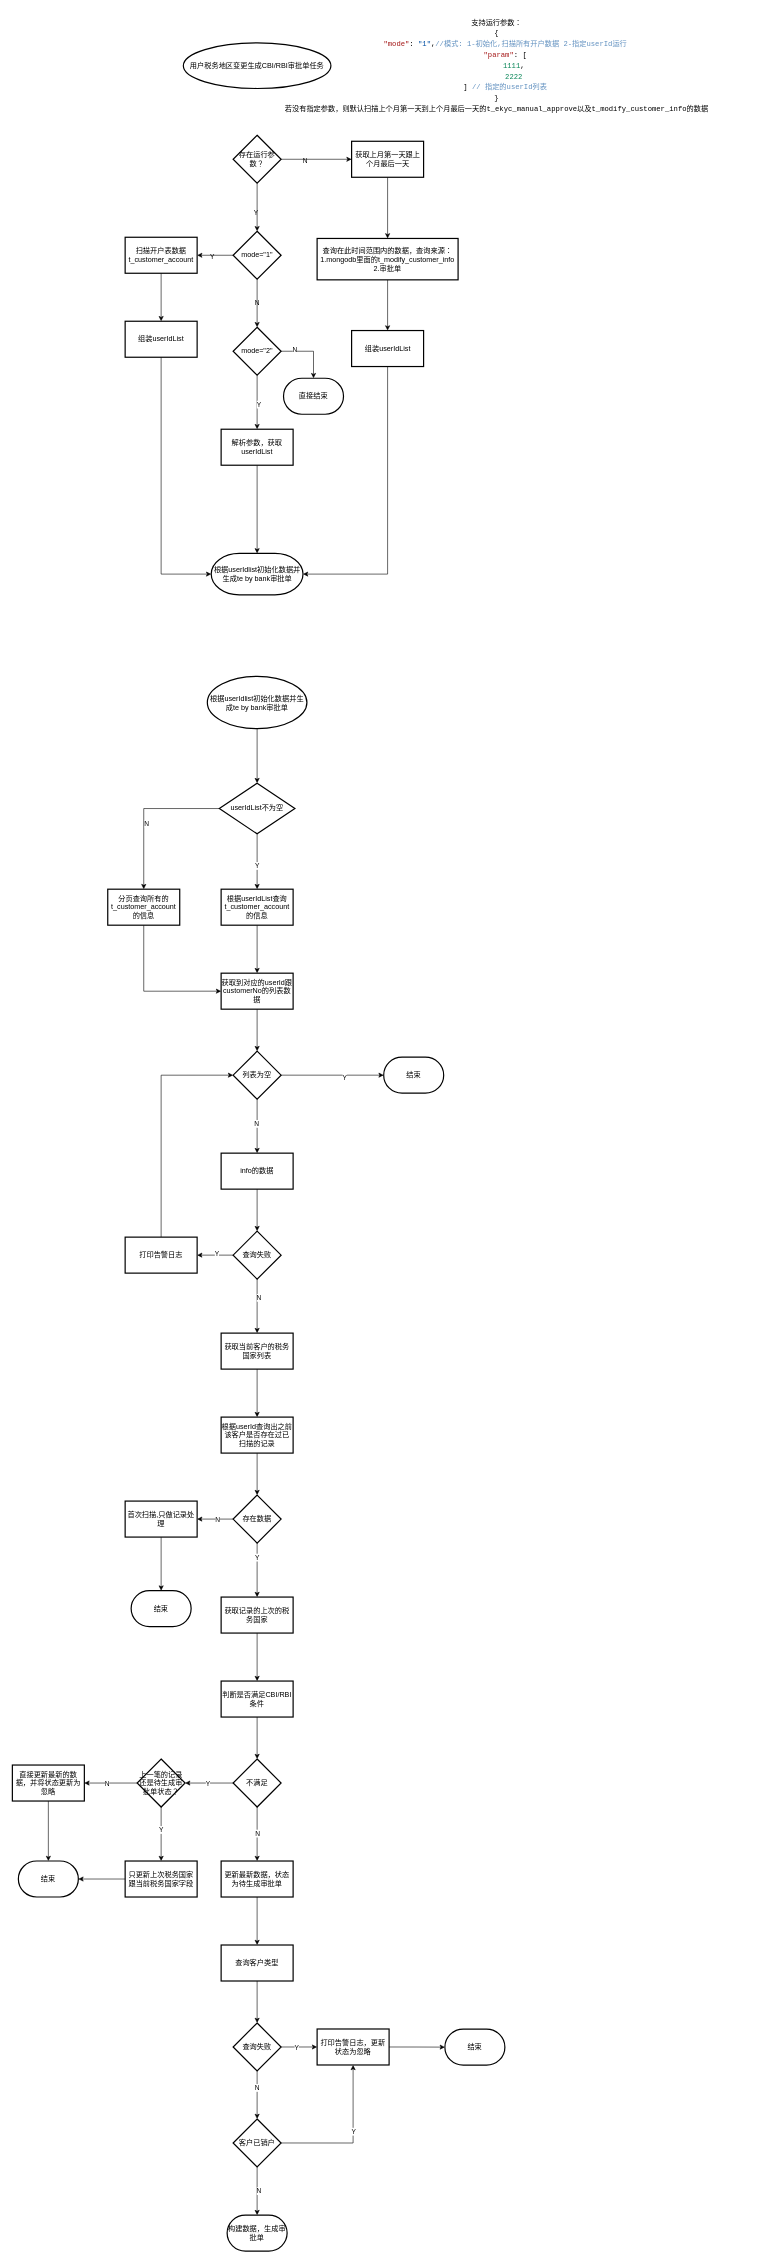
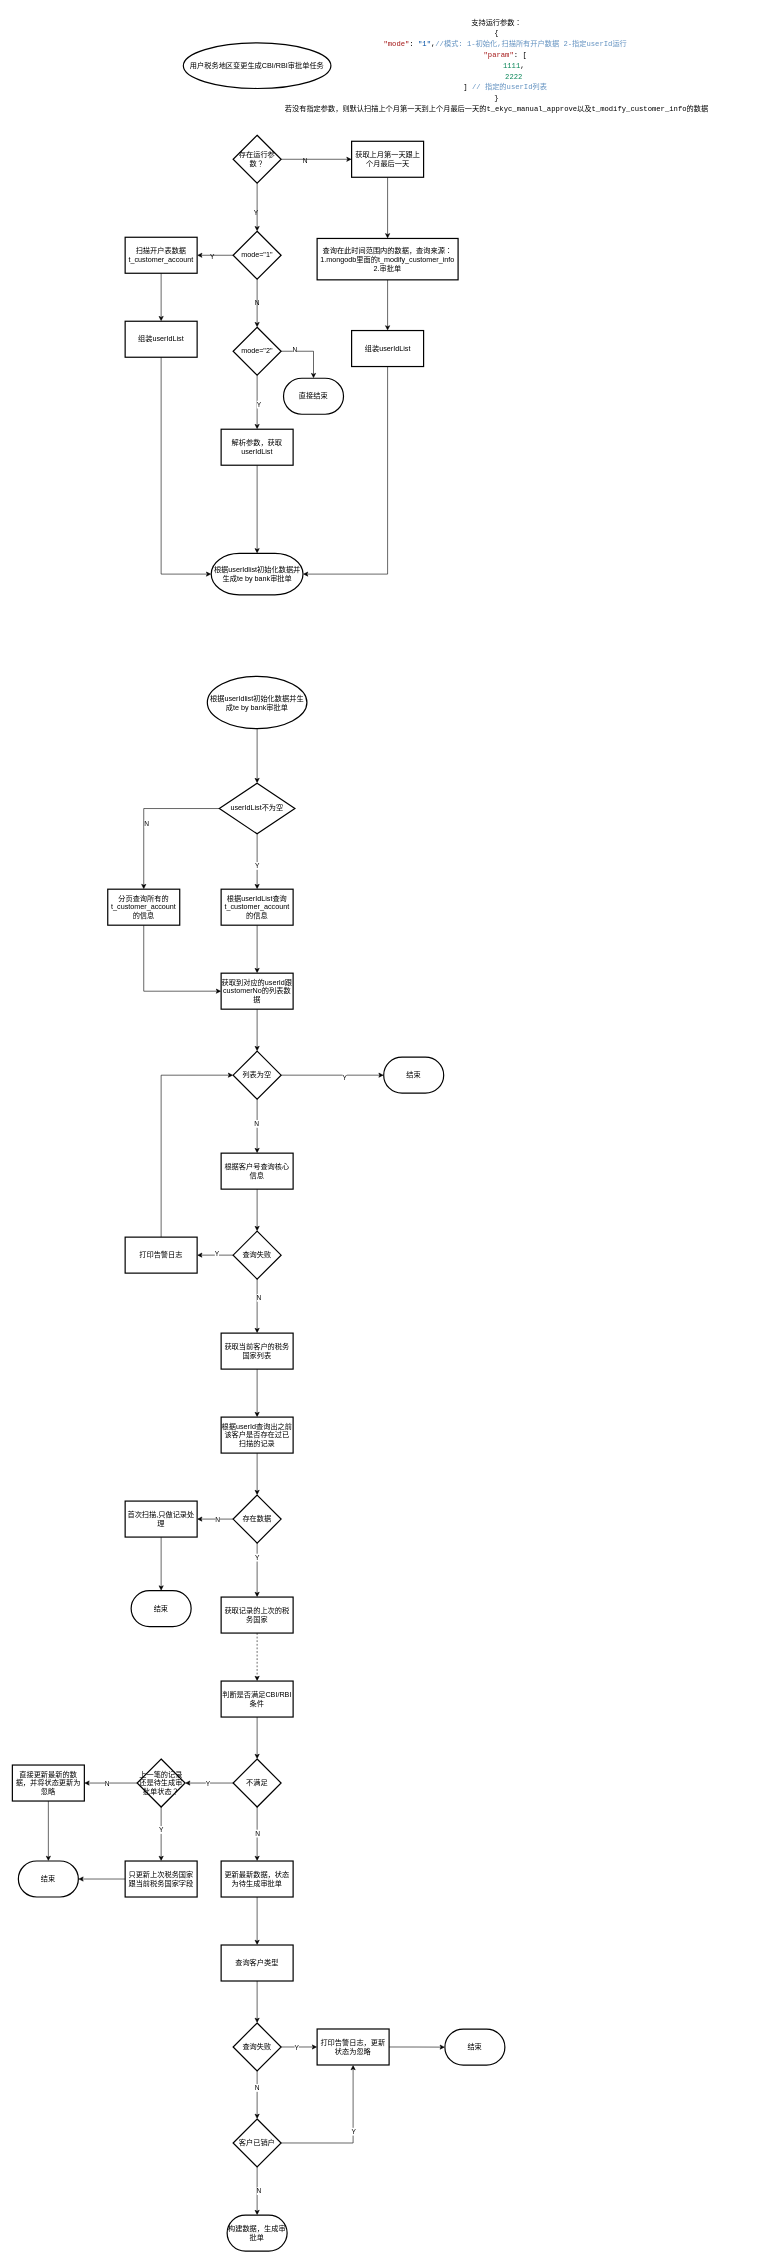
- <mxCell id="53" value="info的数据" style="whiteSpace=wrap;html=1;strokeWidth=2;" vertex="1" parent="1"><mxGeometry x="368" y="1921.75" width="120" height="60" as="geometry" /></mxCell>
+ <mxCell id="53" value="根据客户号查询核心信息" style="whiteSpace=wrap;html=1;strokeWidth=2;" vertex="1" parent="1"><mxGeometry x="368" y="1921.75" width="120" height="60" as="geometry" /></mxCell>
- <mxCell id="73" value="" style="edgeStyle=orthogonalEdgeStyle;rounded=0;orthogonalLoop=1;jettySize=auto;html=1;" edge="1" parent="1" source="74" target="76"><mxGeometry relative="1" as="geometry" /></mxCell>
+ <mxCell id="73" value="" style="edgeStyle=orthogonalEdgeStyle;rounded=0;orthogonalLoop=1;jettySize=auto;html=1;dashed=1;" edge="1" parent="1" source="74" target="76"><mxGeometry relative="1" as="geometry" /></mxCell>
